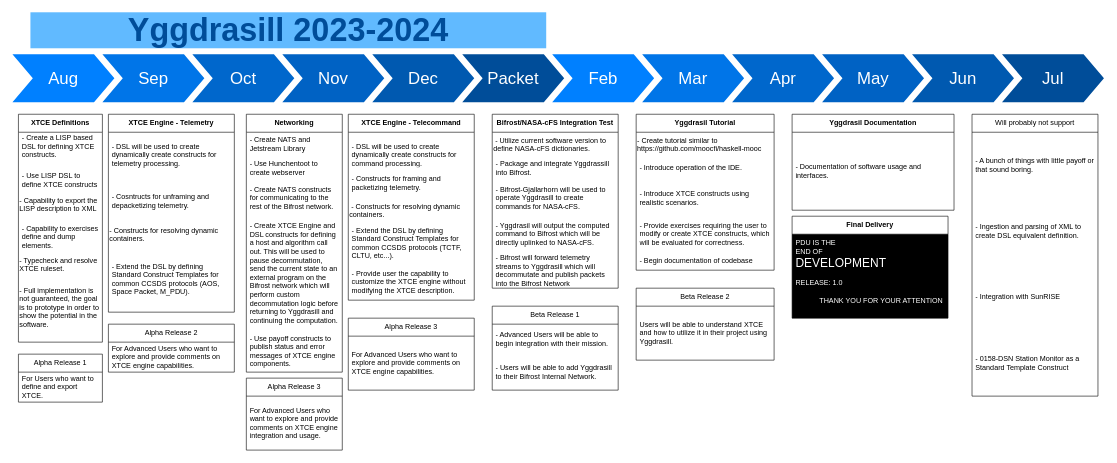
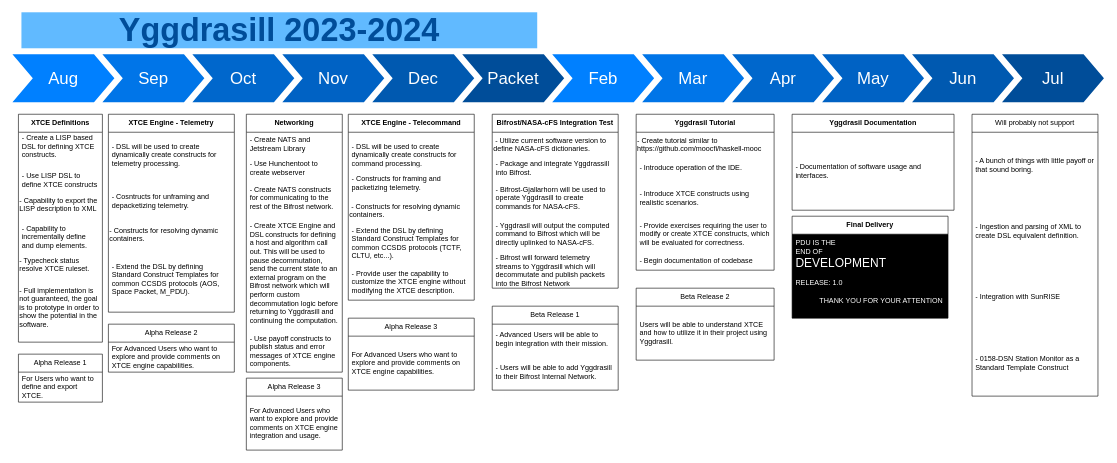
- <mxCell id="8" value="Yggdrasill 2023-2024" style="text;html=1;strokeColor=none;fillColor=#61BAFF;align=center;verticalAlign=middle;whiteSpace=wrap;fontSize=54;fontStyle=1;fontColor=#004D99;" parent="1" vertex="1"><mxGeometry x="50" y="20" width="860" height="60" as="geometry" /></mxCell>
+ <mxCell id="8" value="Yggdrasill 2023-2024" style="text;html=1;strokeColor=none;fillColor=#61BAFF;align=center;verticalAlign=middle;whiteSpace=wrap;fontSize=54;fontStyle=1;fontColor=#004D99;" parent="1" vertex="1"><mxGeometry x="35" y="20" width="860" height="60" as="geometry" /></mxCell>
- <mxCell id="13" value="&lt;div&gt;- Capability to exercises define and dump elements.&lt;/div&gt;" style="text;strokeColor=none;fillColor=none;align=left;verticalAlign=middle;spacingLeft=4;spacingRight=4;overflow=hidden;points=[[0,0.5],[1,0.5]];portConstraint=eastwest;rotatable=0;whiteSpace=wrap;html=1;" parent="9" vertex="1"><mxGeometry y="180" width="140" height="50" as="geometry" /></mxCell>
+ <mxCell id="13" value="&lt;div&gt;- Capability to incrementally define and dump elements.&lt;/div&gt;" style="text;strokeColor=none;fillColor=none;align=left;verticalAlign=middle;spacingLeft=4;spacingRight=4;overflow=hidden;points=[[0,0.5],[1,0.5]];portConstraint=eastwest;rotatable=0;whiteSpace=wrap;html=1;" parent="9" vertex="1"><mxGeometry y="180" width="140" height="50" as="geometry" /></mxCell>
- <mxCell id="14" value="- Typecheck and resolve XTCE ruleset." style="text;whiteSpace=wrap;html=1;" parent="9" vertex="1"><mxGeometry y="230" width="140" height="50" as="geometry" /></mxCell>
+ <mxCell id="14" value="- Typecheck status resolve XTCE ruleset." style="text;whiteSpace=wrap;html=1;" parent="9" vertex="1"><mxGeometry y="230" width="140" height="50" as="geometry" /></mxCell>
